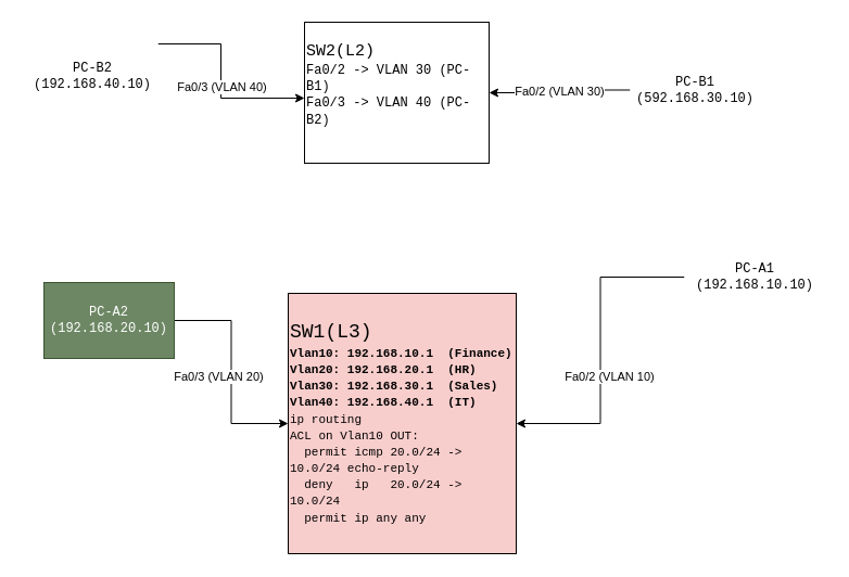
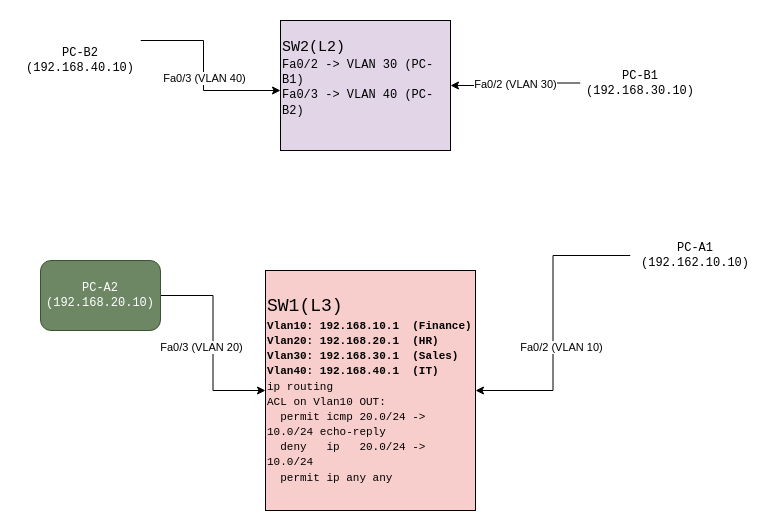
- <mxCell id="6" value="&lt;font style=&quot;color: light-dark(rgb(0, 0, 0), rgb(0, 0, 0));&quot;&gt;PC-B2 (192.168.40.10)&lt;/font&gt;" style="rounded=0;whiteSpace=wrap;html=1;fillColor=light-dark(#FFFFFF,#7EA6E0);strokeColor=none;fontFamily=Courier New;" vertex="1" parent="1"><mxGeometry x="25" y="30" width="120" height="80" as="geometry" /></mxCell>
+ <mxCell id="6" value="&lt;font style=&quot;color: light-dark(rgb(0, 0, 0), rgb(0, 0, 0));&quot;&gt;PC-B2 (192.168.40.10)&lt;/font&gt;" style="rounded=0;whiteSpace=wrap;html=1;fillColor=light-dark(#FFFFFF,#7EA6E0);strokeColor=none;fontFamily=Courier New;" vertex="1" parent="1"><mxGeometry x="20" y="20" width="120" height="80" as="geometry" /></mxCell>
- <mxCell id="11" value="&lt;font style=&quot;color: light-dark(rgb(0, 0, 0), rgb(0, 0, 0));&quot;&gt;PC-B1 (592.168.30.10)&lt;/font&gt;" style="rounded=0;whiteSpace=wrap;html=1;strokeColor=none;fillColor=light-dark(#FFFFFF,#F8CECC);fontFamily=Courier New;" vertex="1" parent="1"><mxGeometry x="580" y="45" width="120" height="75" as="geometry" /></mxCell>
+ <mxCell id="11" value="&lt;font style=&quot;color: light-dark(rgb(0, 0, 0), rgb(0, 0, 0));&quot;&gt;PC-B1 (192.168.30.10)&lt;/font&gt;" style="rounded=0;whiteSpace=wrap;html=1;strokeColor=none;fillColor=light-dark(#FFFFFF,#F8CECC);fontFamily=Courier New;" vertex="1" parent="1"><mxGeometry x="580" y="45" width="120" height="75" as="geometry" /></mxCell>
- <mxCell id="2" value="&lt;div&gt;&lt;font style=&quot;font-size: 15px;&quot; face=&quot;Courier New&quot;&gt;SW2(L2)&lt;/font&gt;&lt;/div&gt;&lt;div&gt;&lt;font face=&quot;Courier New&quot;&gt;Fa0/2 -&amp;gt; VLAN 30 (PC-B1)&lt;/font&gt;&lt;/div&gt;&lt;div&gt;&lt;font face=&quot;Courier New&quot;&gt;Fa0/3 -&amp;gt; VLAN 40 (PC-B2)&lt;/font&gt;&lt;/div&gt;&lt;div&gt;&lt;br&gt;&lt;/div&gt;" style="rounded=0;whiteSpace=wrap;html=1;align=left;" vertex="1" parent="1"><mxGeometry x="280" y="20" width="170" height="130" as="geometry" /></mxCell>
+ <mxCell id="2" value="&lt;div&gt;&lt;font style=&quot;font-size: 15px;&quot; face=&quot;Courier New&quot;&gt;SW2(L2)&lt;/font&gt;&lt;/div&gt;&lt;div&gt;&lt;font face=&quot;Courier New&quot;&gt;Fa0/2 -&amp;gt; VLAN 30 (PC-B1)&lt;/font&gt;&lt;/div&gt;&lt;div&gt;&lt;font face=&quot;Courier New&quot;&gt;Fa0/3 -&amp;gt; VLAN 40 (PC-B2)&lt;/font&gt;&lt;/div&gt;&lt;div&gt;&lt;br&gt;&lt;/div&gt;" style="rounded=0;whiteSpace=wrap;html=1;align=left;fillColor=#e1d5e7;" vertex="1" parent="1"><mxGeometry x="280" y="20" width="170" height="130" as="geometry" /></mxCell>
- <mxCell id="14" value="&lt;font style=&quot;color: light-dark(rgb(0, 0, 0), rgb(0, 0, 0));&quot;&gt;PC-A1 (192.168.10.10)&lt;/font&gt;" style="rounded=0;whiteSpace=wrap;html=1;strokeColor=none;fillColor=light-dark(#FFFFFF,#FFCE9F);fontFamily=Courier New;" vertex="1" parent="1"><mxGeometry x="630" y="220" width="130" height="70" as="geometry" /></mxCell>
+ <mxCell id="14" value="&lt;font style=&quot;color: light-dark(rgb(0, 0, 0), rgb(0, 0, 0));&quot;&gt;PC-A1 (192.162.10.10)&lt;/font&gt;" style="rounded=0;whiteSpace=wrap;html=1;strokeColor=none;fillColor=light-dark(#FFFFFF,#FFCE9F);fontFamily=Courier New;" vertex="1" parent="1"><mxGeometry x="630" y="220" width="130" height="70" as="geometry" /></mxCell>
- <mxCell id="9" value="PC-A2 (192.168.20.10)" style="rounded=0;whiteSpace=wrap;html=1;fillColor=light-dark(#6D8764,#9AC7BF);strokeColor=#3A5431;fontColor=#ffffff;fontFamily=Courier New;" vertex="1" parent="1"><mxGeometry x="40" y="260" width="120" height="70" as="geometry" /></mxCell>
+ <mxCell id="9" value="PC-A2 (192.168.20.10)" style="whiteSpace=wrap;html=1;fillColor=light-dark(#6D8764,#9AC7BF);strokeColor=#3A5431;fontColor=#ffffff;fontFamily=Courier New;rounded=1;" vertex="1" parent="1"><mxGeometry x="40" y="260" width="120" height="70" as="geometry" /></mxCell>
